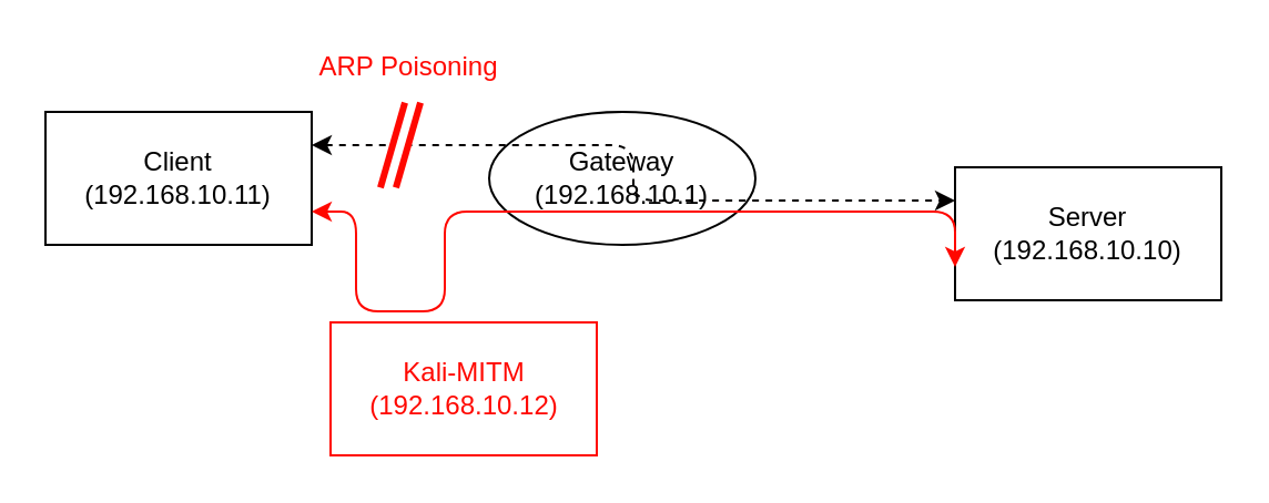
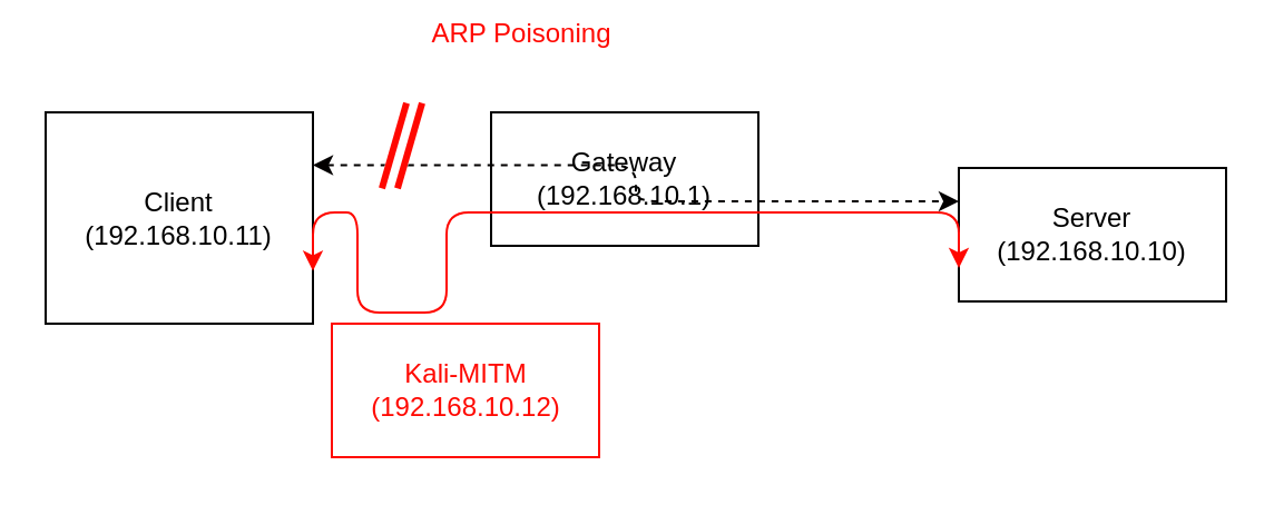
- <mxCell id="11" value="ARP Poisoning" style="text;html=1;strokeColor=none;fillColor=none;align=center;verticalAlign=middle;whiteSpace=wrap;rounded=0;fontColor=#FF0800;" vertex="1" parent="1"><mxGeometry x="133.5" y="20" width="100" height="20" as="geometry" /></mxCell>
+ <mxCell id="11" value="ARP Poisoning" style="text;html=1;strokeColor=none;fillColor=none;align=center;verticalAlign=middle;whiteSpace=wrap;rounded=0;fontColor=#FF0800;" vertex="1" parent="1"><mxGeometry x="183.5" y="5" width="100" height="20" as="geometry" /></mxCell>
- <mxCell id="2" value="Client&lt;br&gt;(192.168.10.11)" style="rounded=0;whiteSpace=wrap;html=1;" vertex="1" parent="1"><mxGeometry x="20" y="50" width="120" height="60" as="geometry" /></mxCell>
+ <mxCell id="2" value="Client&lt;br&gt;(192.168.10.11)" style="rounded=0;whiteSpace=wrap;html=1;" vertex="1" parent="1"><mxGeometry x="20" y="50" width="120" height="95" as="geometry" /></mxCell>
- <mxCell id="4" value="Gateway&lt;br&gt;(192.168.10.1)" style="ellipse;whiteSpace=wrap;html=1;" vertex="1" parent="1"><mxGeometry x="220" y="50" width="120" height="60" as="geometry" /></mxCell>
+ <mxCell id="4" value="Gateway&lt;br&gt;(192.168.10.1)" style="rounded=0;whiteSpace=wrap;html=1;" vertex="1" parent="1"><mxGeometry x="220" y="50" width="120" height="60" as="geometry" /></mxCell>
